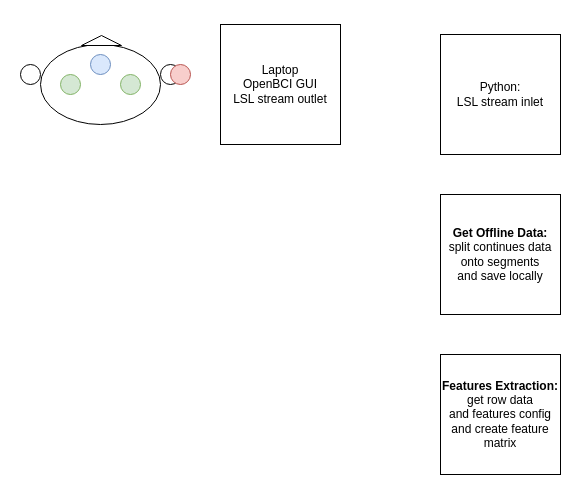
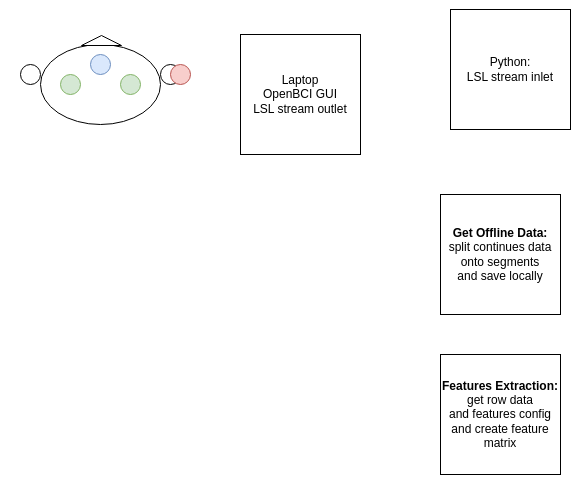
- <mxCell id="10" value="Laptop&lt;br&gt;OpenBCI GUI&lt;br&gt;LSL stream outlet" style="whiteSpace=wrap;html=1;aspect=fixed;" vertex="1" parent="1"><mxGeometry x="220" y="24" width="120" height="120" as="geometry" /></mxCell>
+ <mxCell id="10" value="Laptop&lt;br&gt;OpenBCI GUI&lt;br&gt;LSL stream outlet" style="whiteSpace=wrap;html=1;aspect=fixed;" vertex="1" parent="1"><mxGeometry x="240" y="34" width="120" height="120" as="geometry" /></mxCell>
- <mxCell id="11" value="Python:&lt;br&gt;LSL stream inlet" style="whiteSpace=wrap;html=1;aspect=fixed;" vertex="1" parent="1"><mxGeometry x="440" y="34" width="120" height="120" as="geometry" /></mxCell>
+ <mxCell id="11" value="Python:&lt;br&gt;LSL stream inlet" style="whiteSpace=wrap;html=1;aspect=fixed;" vertex="1" parent="1"><mxGeometry x="450" y="9" width="120" height="120" as="geometry" /></mxCell>
